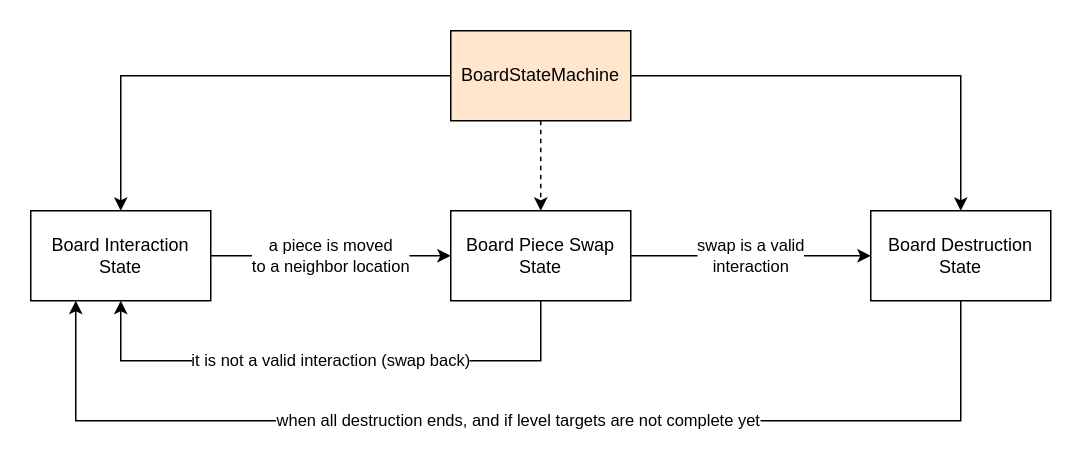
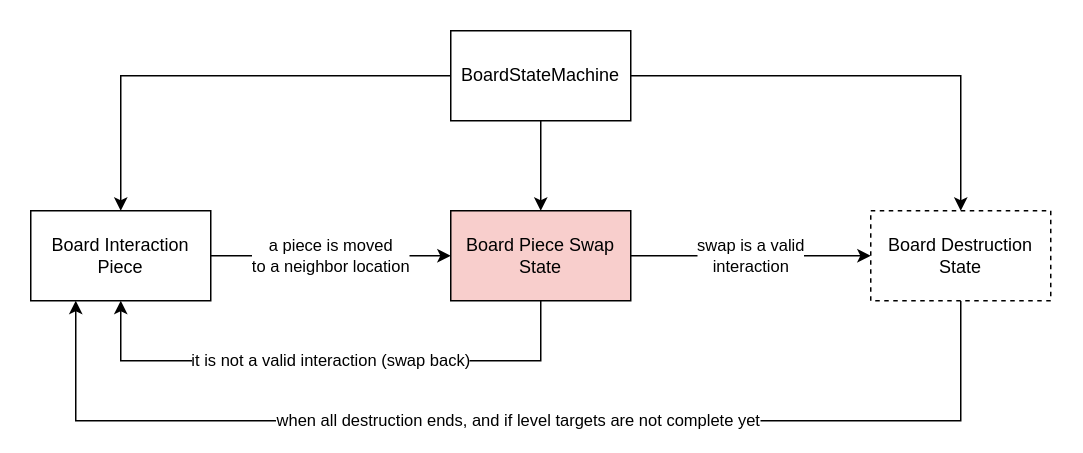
- <mxCell id="12" value="BoardStateMachine" style="whiteSpace=wrap;html=1;fillColor=#ffe6cc;" parent="1" vertex="1"><mxGeometry x="300" y="20" width="120" height="60" as="geometry" /></mxCell>
+ <mxCell id="12" value="BoardStateMachine" style="whiteSpace=wrap;html=1;" parent="1" vertex="1"><mxGeometry x="300" y="20" width="120" height="60" as="geometry" /></mxCell>
- <mxCell id="10" style="edgeStyle=orthogonalEdgeStyle;rounded=0;orthogonalLoop=1;jettySize=auto;html=1;dashed=1;" parent="1" source="12" target="6" edge="1"><mxGeometry relative="1" as="geometry" /></mxCell>
+ <mxCell id="10" style="edgeStyle=orthogonalEdgeStyle;rounded=0;orthogonalLoop=1;jettySize=auto;html=1;" parent="1" source="12" target="6" edge="1"><mxGeometry relative="1" as="geometry" /></mxCell>
- <mxCell id="3" value="Board Interaction State" style="whiteSpace=wrap;html=1;" parent="1" vertex="1"><mxGeometry y="140" width="120" height="60" as="geometry" x="20" /></mxCell>
+ <mxCell id="3" value="Board Interaction Piece" style="whiteSpace=wrap;html=1;" parent="1" vertex="1"><mxGeometry y="140" width="120" height="60" as="geometry" x="20" /></mxCell>
- <mxCell id="6" value="Board Piece Swap State" style="whiteSpace=wrap;html=1;" parent="1" vertex="1"><mxGeometry x="300" y="140" width="120" height="60" as="geometry" /></mxCell>
+ <mxCell id="6" value="Board Piece Swap State" style="whiteSpace=wrap;html=1;fillColor=#f8cecc;" parent="1" vertex="1"><mxGeometry x="300" y="140" width="120" height="60" as="geometry" /></mxCell>
- <mxCell id="8" value="Board Destruction State" style="whiteSpace=wrap;html=1;" parent="1" vertex="1"><mxGeometry x="580" y="140" width="120" height="60" as="geometry" /></mxCell>
+ <mxCell id="8" value="Board Destruction State" style="whiteSpace=wrap;html=1;dashed=1;" parent="1" vertex="1"><mxGeometry x="580" y="140" width="120" height="60" as="geometry" /></mxCell>
